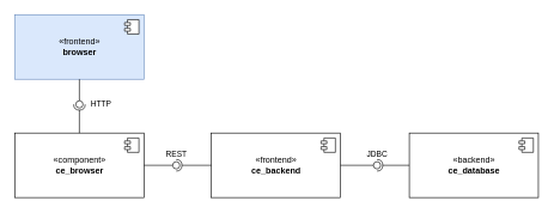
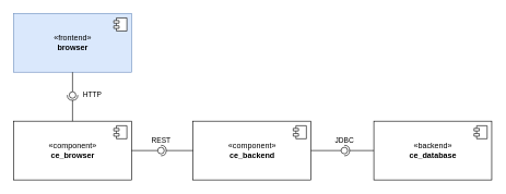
- <mxCell id="4" value="«frontend»&lt;br&gt;&lt;b&gt;ce_backend&lt;/b&gt;" style="html=1;dropTarget=0;" vertex="1" parent="1"><mxGeometry x="294" y="185" width="180" height="90" as="geometry" /></mxCell>
+ <mxCell id="4" value="«component»&lt;br&gt;&lt;b&gt;ce_backend&lt;/b&gt;" style="html=1;dropTarget=0;" vertex="1" parent="1"><mxGeometry x="294" y="185" width="180" height="90" as="geometry" /></mxCell>
